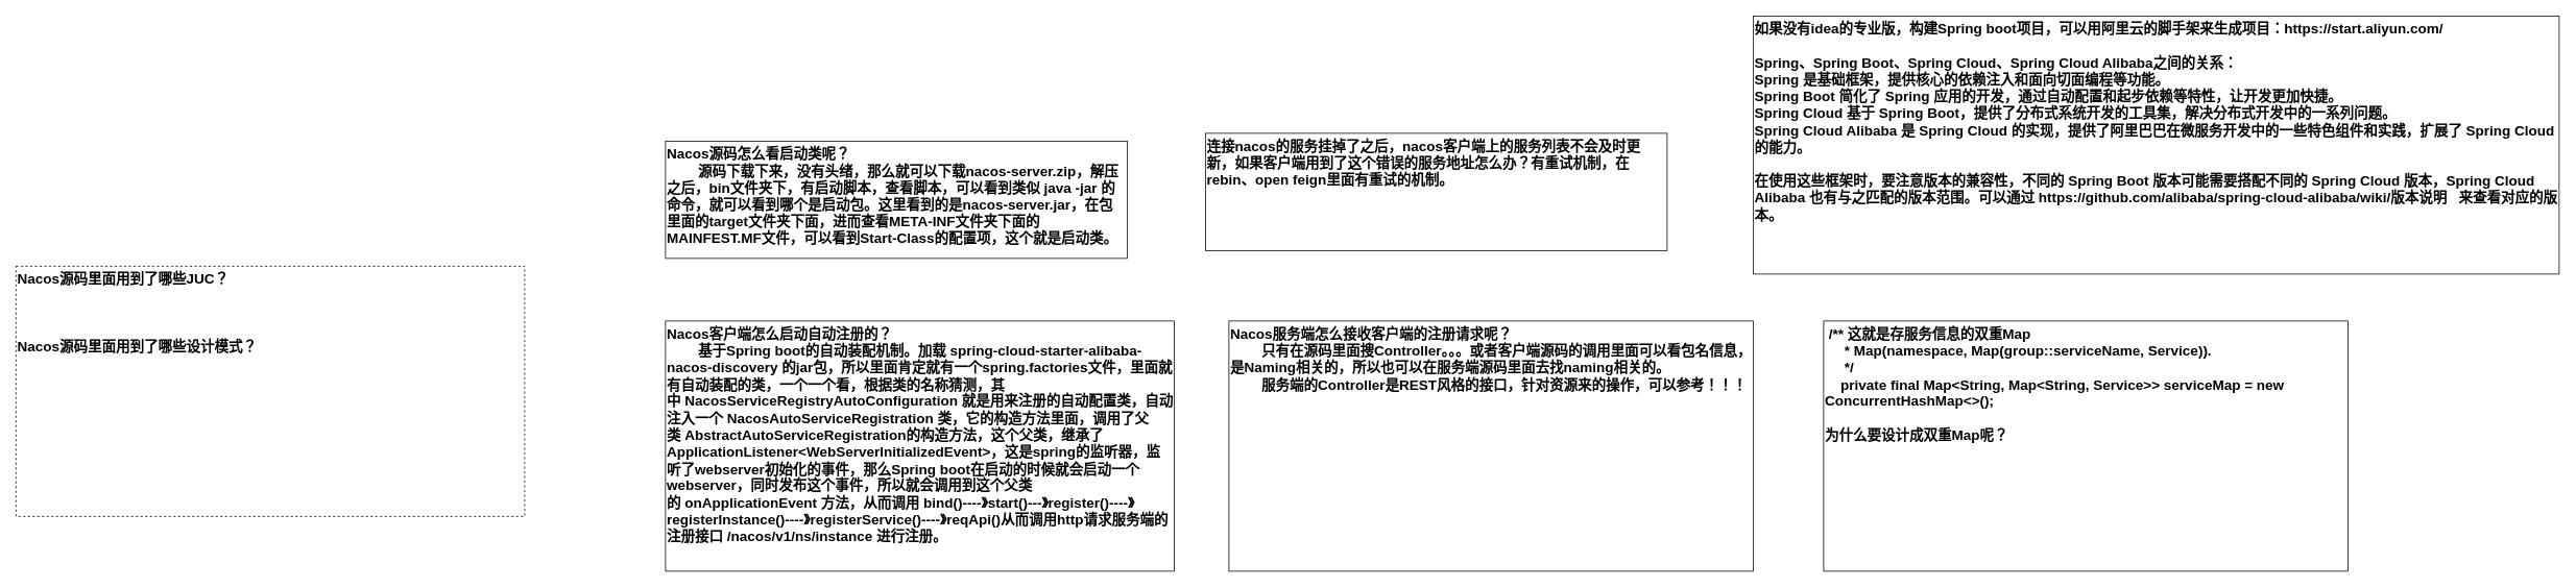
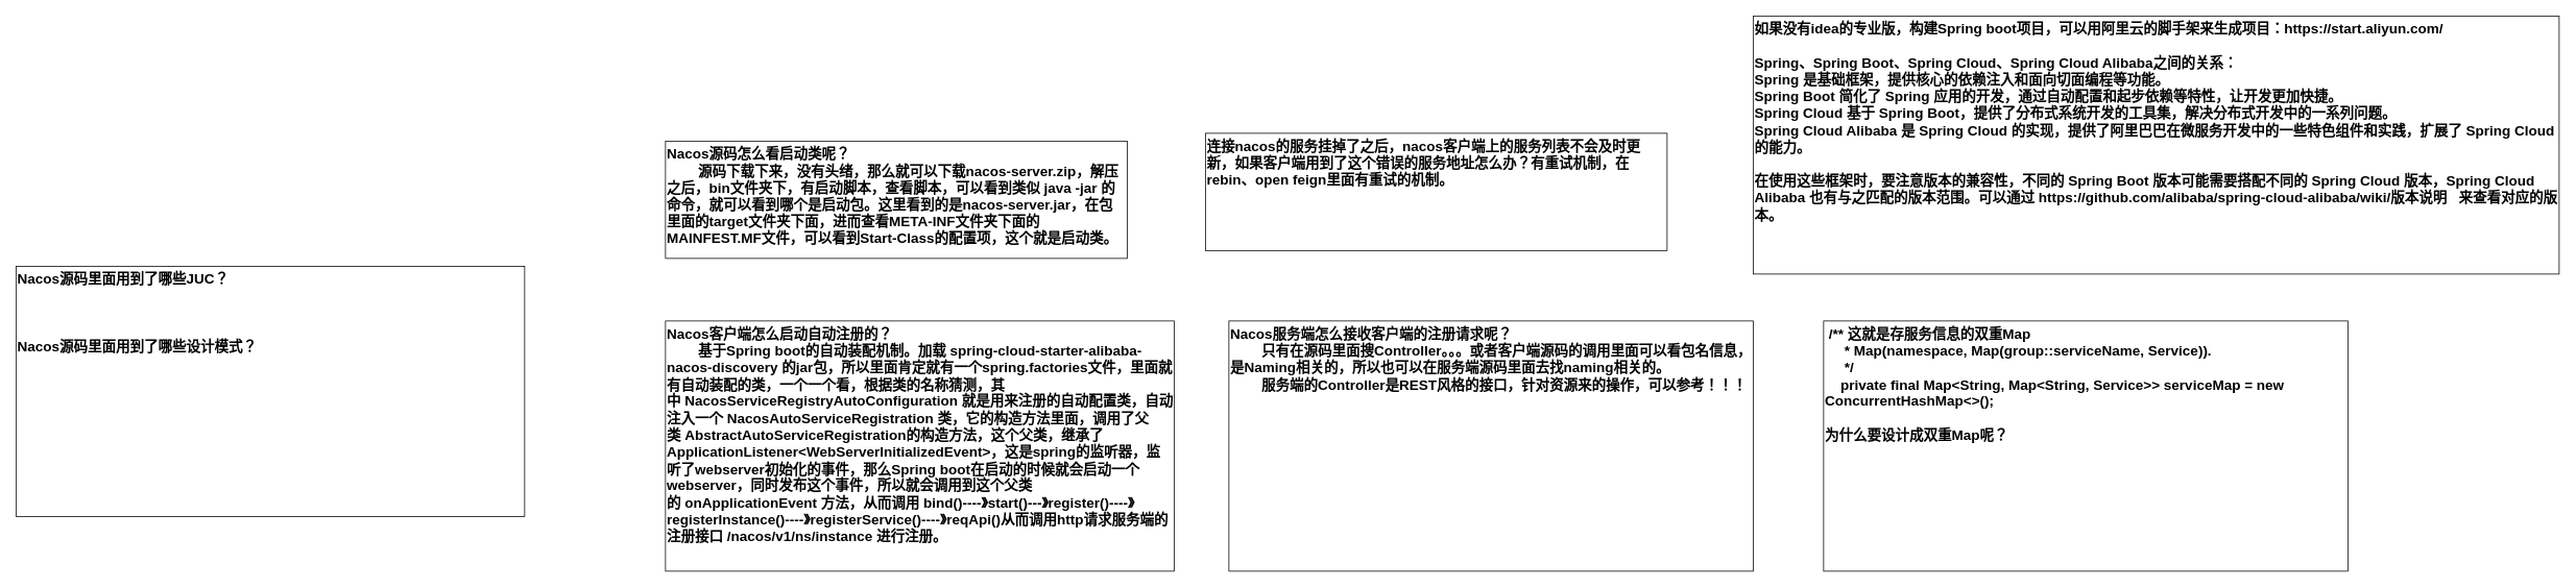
- <mxCell id="8" value="Nacos源码里面用到了哪些JUC？&lt;div&gt;&lt;br&gt;&lt;/div&gt;&lt;div&gt;&lt;br&gt;&lt;/div&gt;&lt;div&gt;&lt;br&gt;&lt;/div&gt;&lt;div&gt;Nacos源码里面用到了哪些设计模式？&lt;/div&gt;" style="rounded=0;whiteSpace=wrap;html=1;fontSize=18;fontStyle=1;verticalAlign=top;align=left;dashed=1;" vertex="1" parent="1"><mxGeometry x="20" y="340" width="650" height="320" as="geometry" /></mxCell>
+ <mxCell id="8" value="Nacos源码里面用到了哪些JUC？&lt;div&gt;&lt;br&gt;&lt;/div&gt;&lt;div&gt;&lt;br&gt;&lt;/div&gt;&lt;div&gt;&lt;br&gt;&lt;/div&gt;&lt;div&gt;Nacos源码里面用到了哪些设计模式？&lt;/div&gt;" style="rounded=0;whiteSpace=wrap;html=1;fontSize=18;fontStyle=1;verticalAlign=top;align=left;" vertex="1" parent="1"><mxGeometry x="20" y="340" width="650" height="320" as="geometry" /></mxCell>
